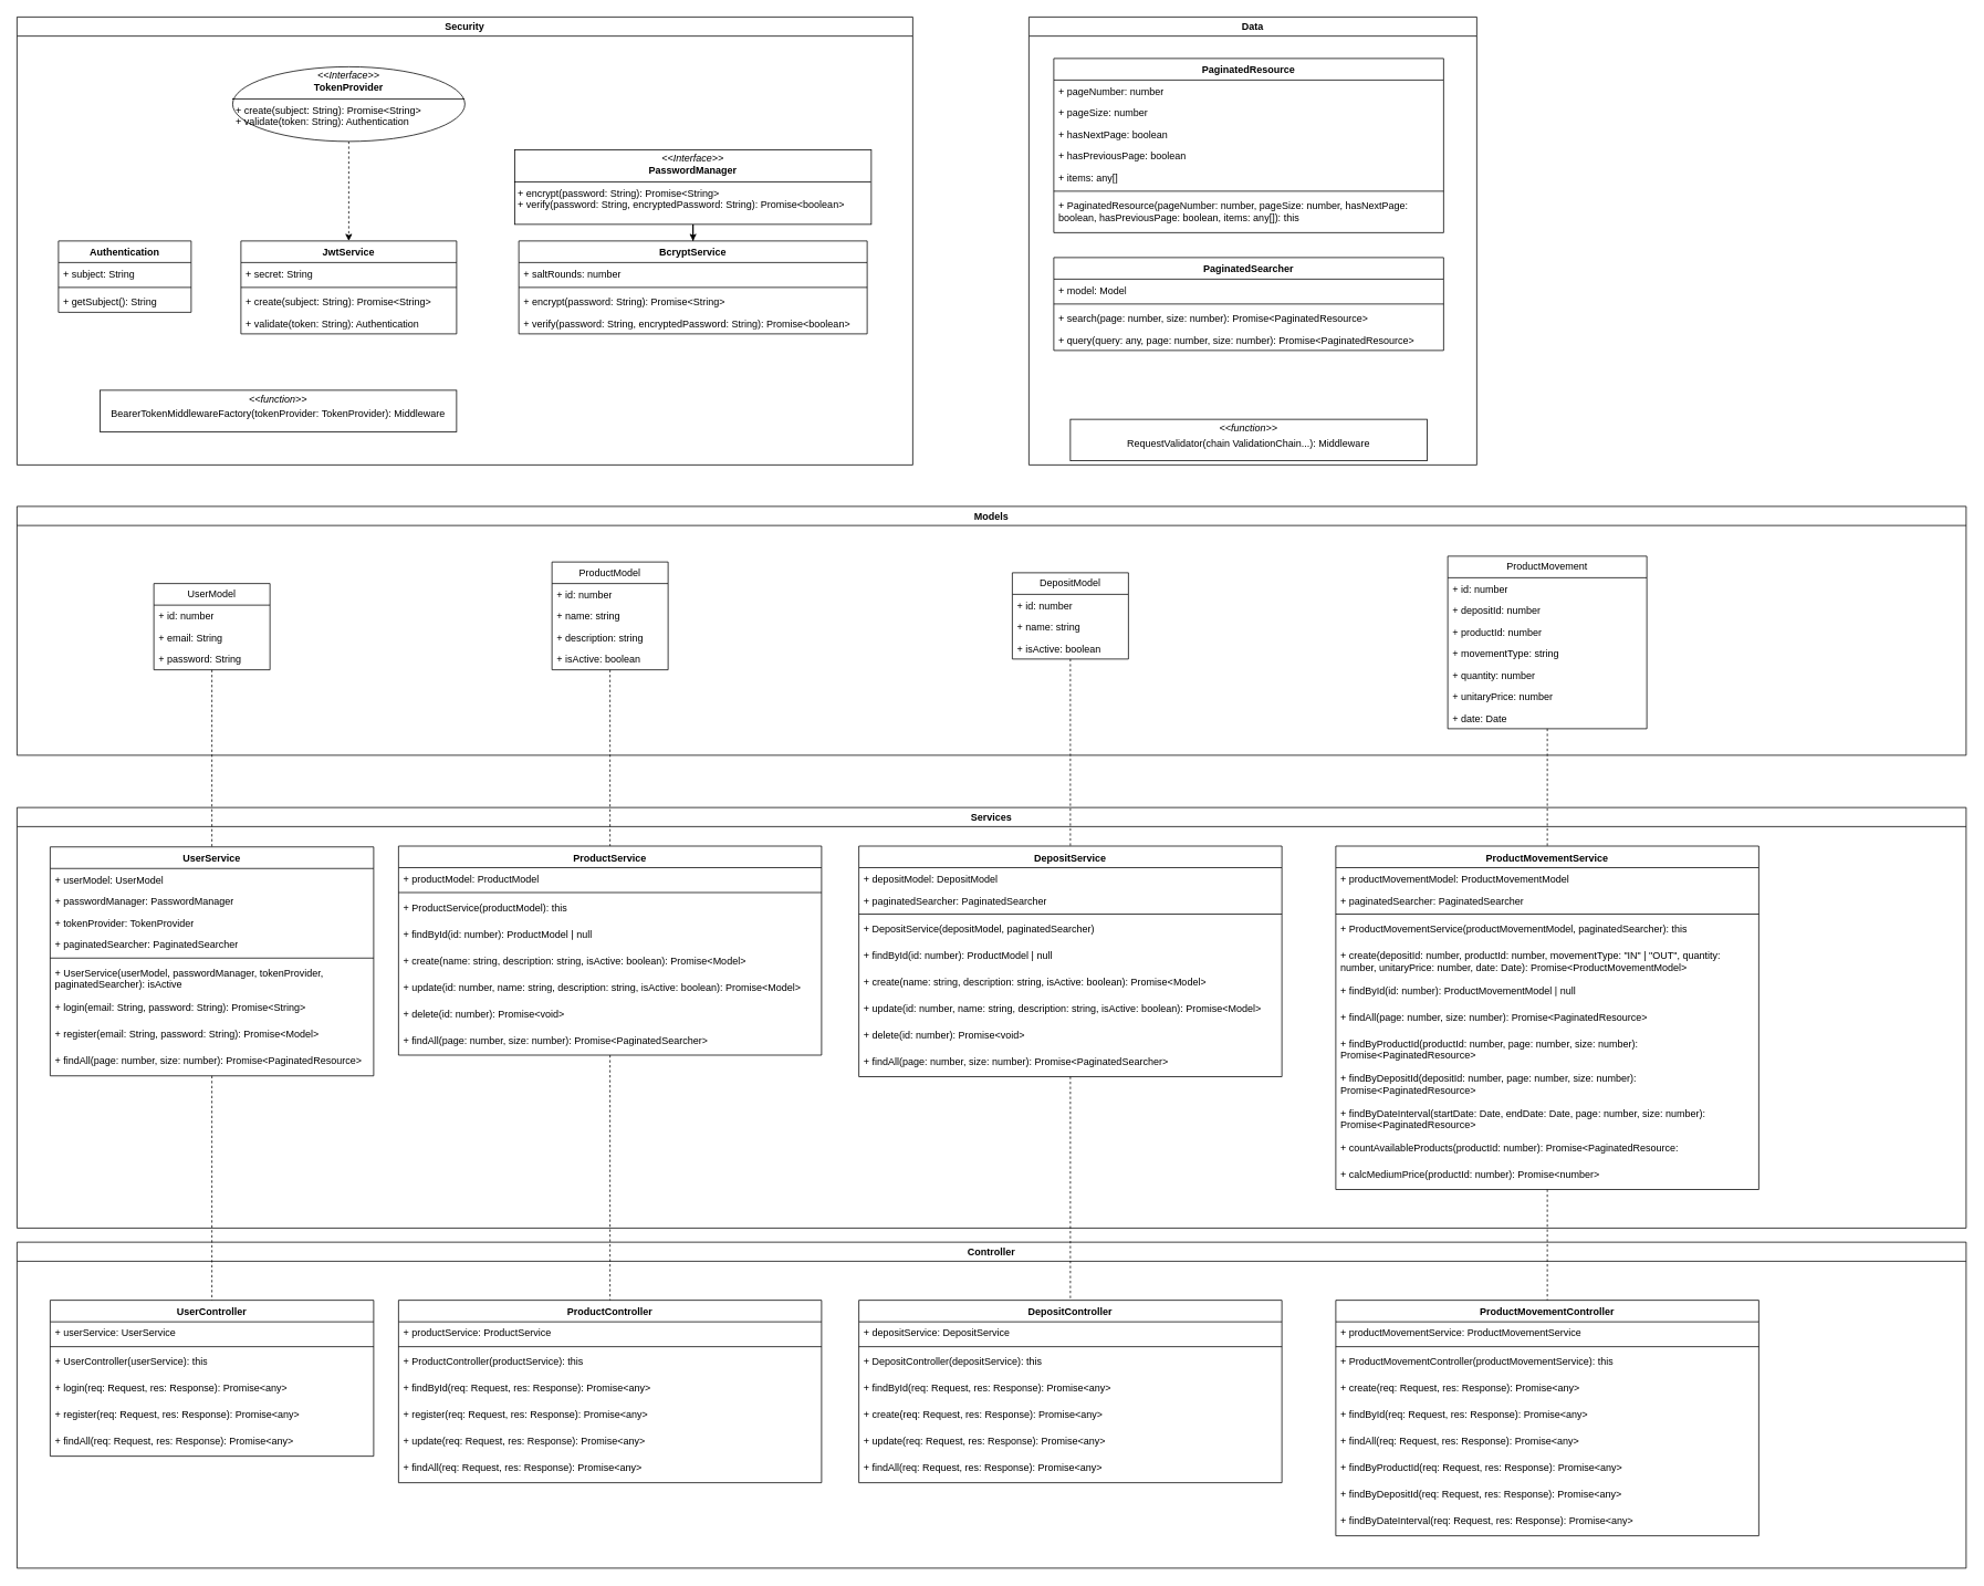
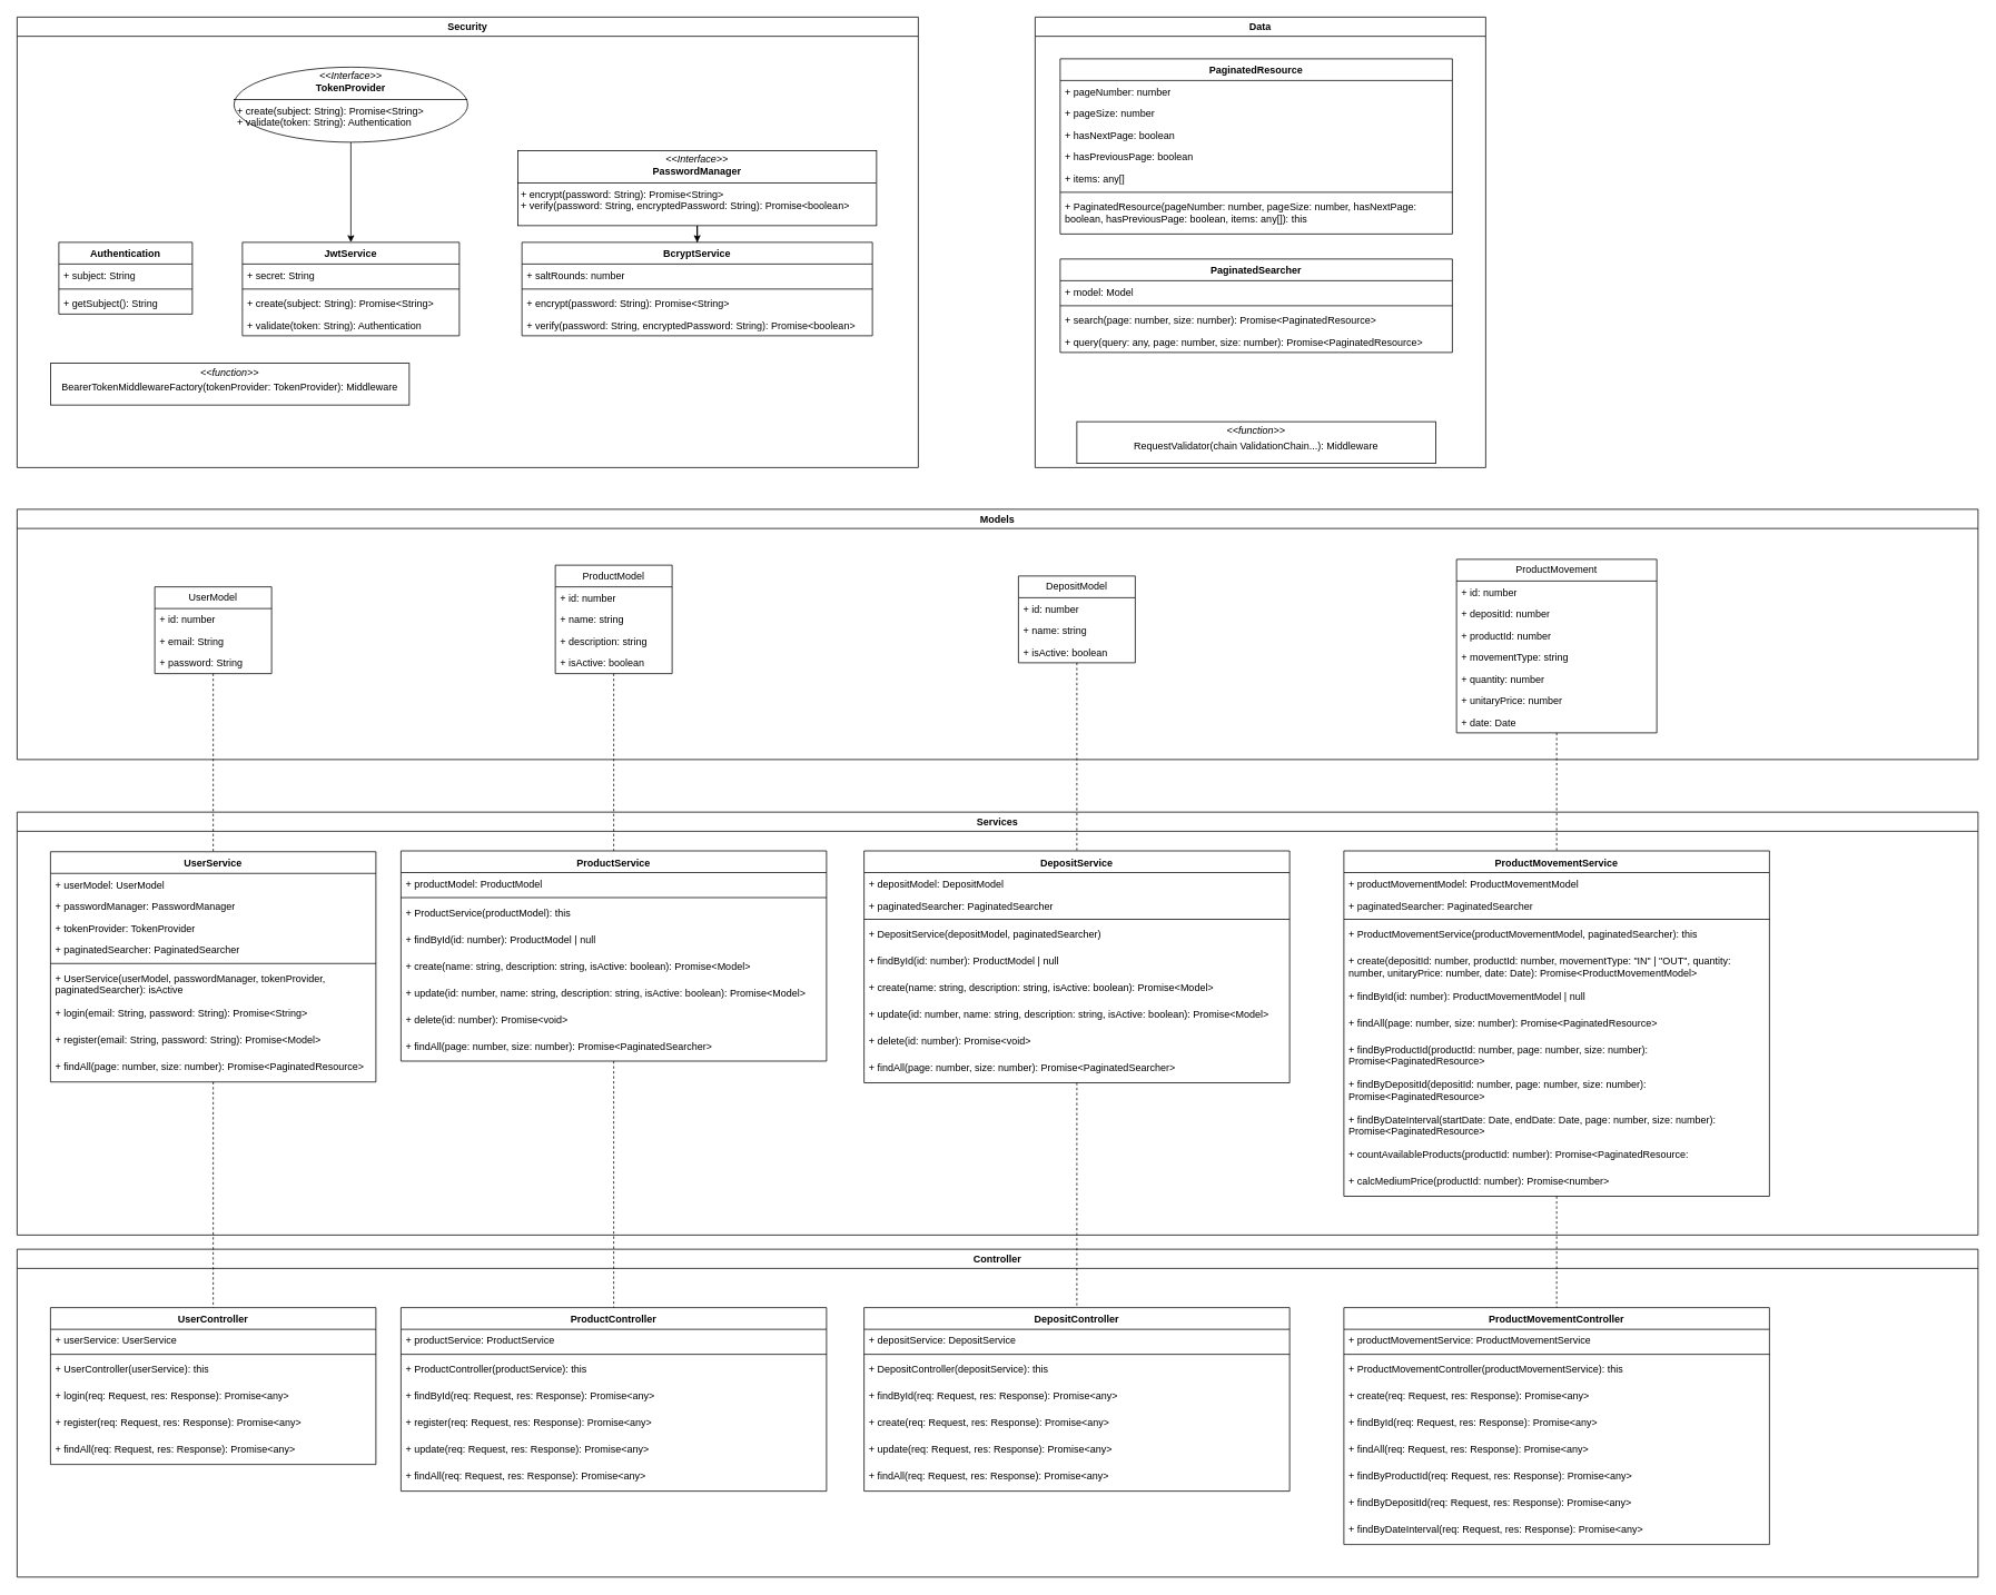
- <mxCell id="7" style="edgeStyle=orthogonalEdgeStyle;rounded=0;orthogonalLoop=1;jettySize=auto;html=1;entryX=0.5;entryY=0;entryDx=0;entryDy=0;dashed=1;" parent="2" source="8" target="9" edge="1"><mxGeometry relative="1" as="geometry" /></mxCell>
+ <mxCell id="7" style="edgeStyle=orthogonalEdgeStyle;rounded=0;orthogonalLoop=1;jettySize=auto;html=1;entryX=0.5;entryY=0;entryDx=0;entryDy=0;" parent="2" source="8" target="9" edge="1"><mxGeometry relative="1" as="geometry" /></mxCell>
- <mxCell id="14" value="&lt;p style=&quot;margin:0px;margin-top:4px;text-align:center;&quot;&gt;&lt;i&gt;&amp;lt;&amp;lt;function&amp;gt;&amp;gt;&lt;/i&gt;&lt;/p&gt;&lt;p style=&quot;margin:0px;margin-top:4px;text-align:center;&quot;&gt;BearerTokenMiddlewareFactory(tokenProvider: TokenProvider): Middleware&lt;/p&gt;" style="verticalAlign=top;align=left;overflow=fill;html=1;whiteSpace=wrap;" parent="2" vertex="1"><mxGeometry x="100" y="450" width="430" height="50" as="geometry" /></mxCell>
+ <mxCell id="14" value="&lt;p style=&quot;margin:0px;margin-top:4px;text-align:center;&quot;&gt;&lt;i&gt;&amp;lt;&amp;lt;function&amp;gt;&amp;gt;&lt;/i&gt;&lt;/p&gt;&lt;p style=&quot;margin:0px;margin-top:4px;text-align:center;&quot;&gt;BearerTokenMiddlewareFactory(tokenProvider: TokenProvider): Middleware&lt;/p&gt;" style="verticalAlign=top;align=left;overflow=fill;html=1;whiteSpace=wrap;" parent="2" vertex="1"><mxGeometry x="40" y="415" width="430" height="50" as="geometry" /></mxCell>
